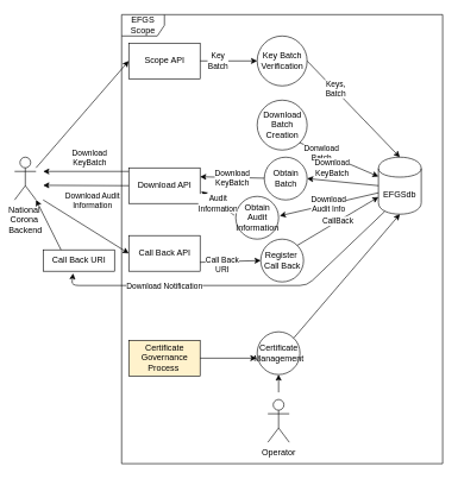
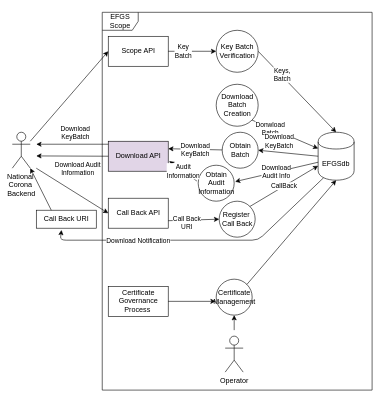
- <mxCell id="4" value="Download API" style="html=1;dashed=0;whitespace=wrap;" parent="1" vertex="1"><mxGeometry x="180" y="235" width="100" height="50" as="geometry" /></mxCell>
+ <mxCell id="4" value="Download API" style="html=1;dashed=0;whitespace=wrap;fillColor=#e1d5e7;" parent="1" vertex="1"><mxGeometry x="180" y="235" width="100" height="50" as="geometry" /></mxCell>
- <mxCell id="5" value="Certificate &lt;br&gt;Governance&lt;br&gt;Process&amp;nbsp;" style="html=1;dashed=0;whitespace=wrap;fillColor=#fff2cc;" parent="1" vertex="1"><mxGeometry x="180" y="477" width="100" height="50" as="geometry" /></mxCell>
+ <mxCell id="5" value="Certificate &lt;br&gt;Governance&lt;br&gt;Process&amp;nbsp;" style="html=1;dashed=0;whitespace=wrap;" parent="1" vertex="1"><mxGeometry x="180" y="477" width="100" height="50" as="geometry" /></mxCell>
